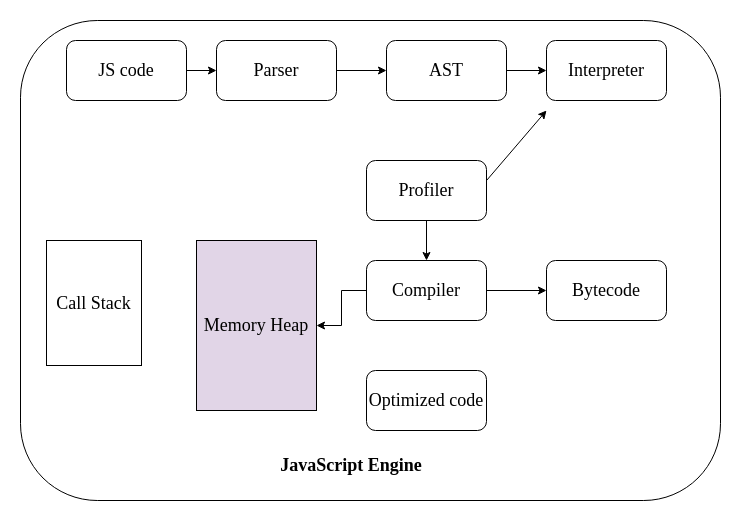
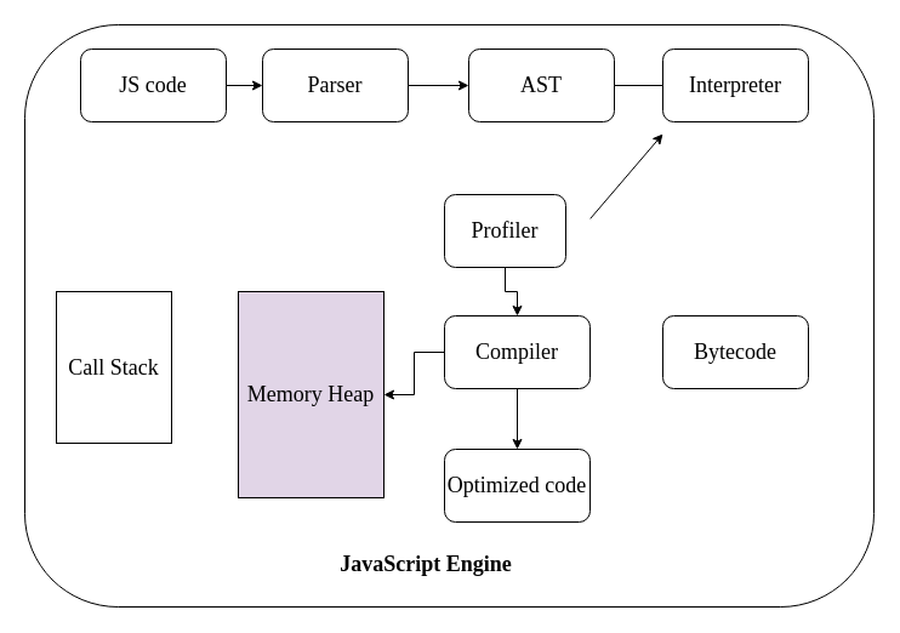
- <mxCell id="7" value="" style="edgeStyle=orthogonalEdgeStyle;rounded=0;orthogonalLoop=1;jettySize=auto;html=1;fontFamily=Georgia;fontSize=18;labelBackgroundColor=none;fontColor=default;" edge="1" parent="1" source="8" target="9"><mxGeometry relative="1" as="geometry" /></mxCell>
+ <mxCell id="7" value="" style="edgeStyle=orthogonalEdgeStyle;rounded=0;orthogonalLoop=1;jettySize=auto;html=1;fontFamily=Georgia;fontSize=18;labelBackgroundColor=none;fontColor=default;endArrow=none;" edge="1" parent="1" source="8" target="9"><mxGeometry relative="1" as="geometry" /></mxCell>
- <mxCell id="17" value="&lt;font face=&quot;Georgia&quot; style=&quot;font-size: 18px;&quot;&gt;Profiler&lt;/font&gt;" style="whiteSpace=wrap;html=1;rounded=1;labelBackgroundColor=none;" vertex="1" parent="1"><mxGeometry x="366" y="160" width="120" height="60" as="geometry" /></mxCell>
+ <mxCell id="17" value="&lt;font face=&quot;Georgia&quot; style=&quot;font-size: 18px;&quot;&gt;Profiler&lt;/font&gt;" style="whiteSpace=wrap;html=1;rounded=1;labelBackgroundColor=none;" vertex="1" parent="1"><mxGeometry x="366" y="160" width="100" height="60" as="geometry" /></mxCell>
- <mxCell id="10" value="" style="edgeStyle=orthogonalEdgeStyle;rounded=0;orthogonalLoop=1;jettySize=auto;html=1;fontFamily=Georgia;fontSize=18;labelBackgroundColor=none;fontColor=default;" edge="1" parent="1" source="12" target="14"><mxGeometry relative="1" as="geometry" /></mxCell>
+ <mxCell id="10" value="" style="edgeStyle=orthogonalEdgeStyle;rounded=0;orthogonalLoop=1;jettySize=auto;html=1;fontFamily=Georgia;fontSize=18;labelBackgroundColor=none;fontColor=default;" edge="1" parent="1" source="12" target="15"><mxGeometry relative="1" as="geometry" /></mxCell>
